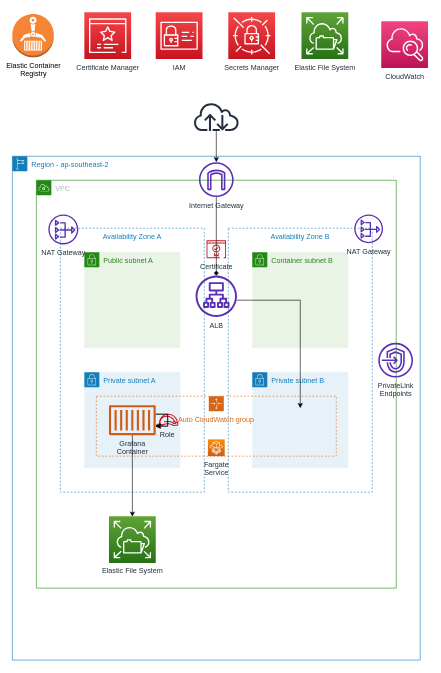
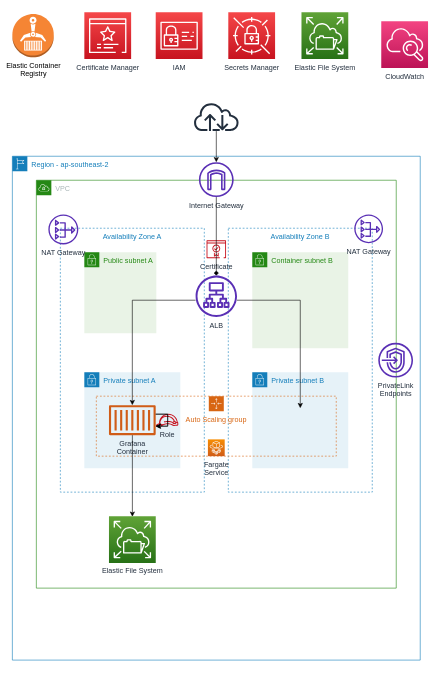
+ <mxCell id="13" value="" style="edgeStyle=orthogonalEdgeStyle;rounded=0;orthogonalLoop=1;jettySize=auto;html=1;" parent="1" source="14" target="12" edge="1"><mxGeometry relative="1" as="geometry"><mxPoint x="262" y="279" as="targetPoint" /><Array as="points"><mxPoint x="220" y="500" /></Array></mxGeometry></mxCell>
- <mxCell id="6" value="Public subnet A" style="points=[[0,0],[0.25,0],[0.5,0],[0.75,0],[1,0],[1,0.25],[1,0.5],[1,0.75],[1,1],[0.75,1],[0.5,1],[0.25,1],[0,1],[0,0.75],[0,0.5],[0,0.25]];outlineConnect=0;gradientColor=none;html=1;whiteSpace=wrap;fontSize=12;fontStyle=0;shape=mxgraph.aws4.group;grIcon=mxgraph.aws4.group_security_group;grStroke=0;strokeColor=#248814;fillColor=#E9F3E6;verticalAlign=top;align=left;spacingLeft=30;fontColor=#248814;dashed=0;" parent="1" vertex="1"><mxGeometry x="140" y="420" width="160" height="160" as="geometry" /></mxCell>
+ <mxCell id="6" value="Public subnet A" style="points=[[0,0],[0.25,0],[0.5,0],[0.75,0],[1,0],[1,0.25],[1,0.5],[1,0.75],[1,1],[0.75,1],[0.5,1],[0.25,1],[0,1],[0,0.75],[0,0.5],[0,0.25]];outlineConnect=0;gradientColor=none;html=1;whiteSpace=wrap;fontSize=12;fontStyle=0;shape=mxgraph.aws4.group;grIcon=mxgraph.aws4.group_security_group;grStroke=0;strokeColor=#248814;fillColor=#E9F3E6;verticalAlign=top;align=left;spacingLeft=30;fontColor=#248814;dashed=0;" parent="1" vertex="1"><mxGeometry x="140" y="420" width="120" height="135" as="geometry" /></mxCell>
- <mxCell id="11" value="Auto CloudWatch group" style="points=[[0,0],[0.25,0],[0.5,0],[0.75,0],[1,0],[1,0.25],[1,0.5],[1,0.75],[1,1],[0.75,1],[0.5,1],[0.25,1],[0,1],[0,0.75],[0,0.5],[0,0.25]];outlineConnect=0;gradientColor=none;html=1;whiteSpace=wrap;fontSize=12;fontStyle=0;shape=mxgraph.aws4.groupCenter;grIcon=mxgraph.aws4.group_auto_scaling_group;grStroke=1;strokeColor=#D86613;fillColor=none;verticalAlign=top;align=center;fontColor=#D86613;dashed=1;spacingTop=25;" parent="1" vertex="1"><mxGeometry x="160" y="660" width="400" height="100" as="geometry" /></mxCell>
+ <mxCell id="11" value="Auto Scaling group" style="points=[[0,0],[0.25,0],[0.5,0],[0.75,0],[1,0],[1,0.25],[1,0.5],[1,0.75],[1,1],[0.75,1],[0.5,1],[0.25,1],[0,1],[0,0.75],[0,0.5],[0,0.25]];outlineConnect=0;gradientColor=none;html=1;whiteSpace=wrap;fontSize=12;fontStyle=0;shape=mxgraph.aws4.groupCenter;grIcon=mxgraph.aws4.group_auto_scaling_group;grStroke=1;strokeColor=#D86613;fillColor=none;verticalAlign=top;align=center;fontColor=#D86613;dashed=1;spacingTop=25;" parent="1" vertex="1"><mxGeometry x="160" y="660" width="400" height="100" as="geometry" /></mxCell>
